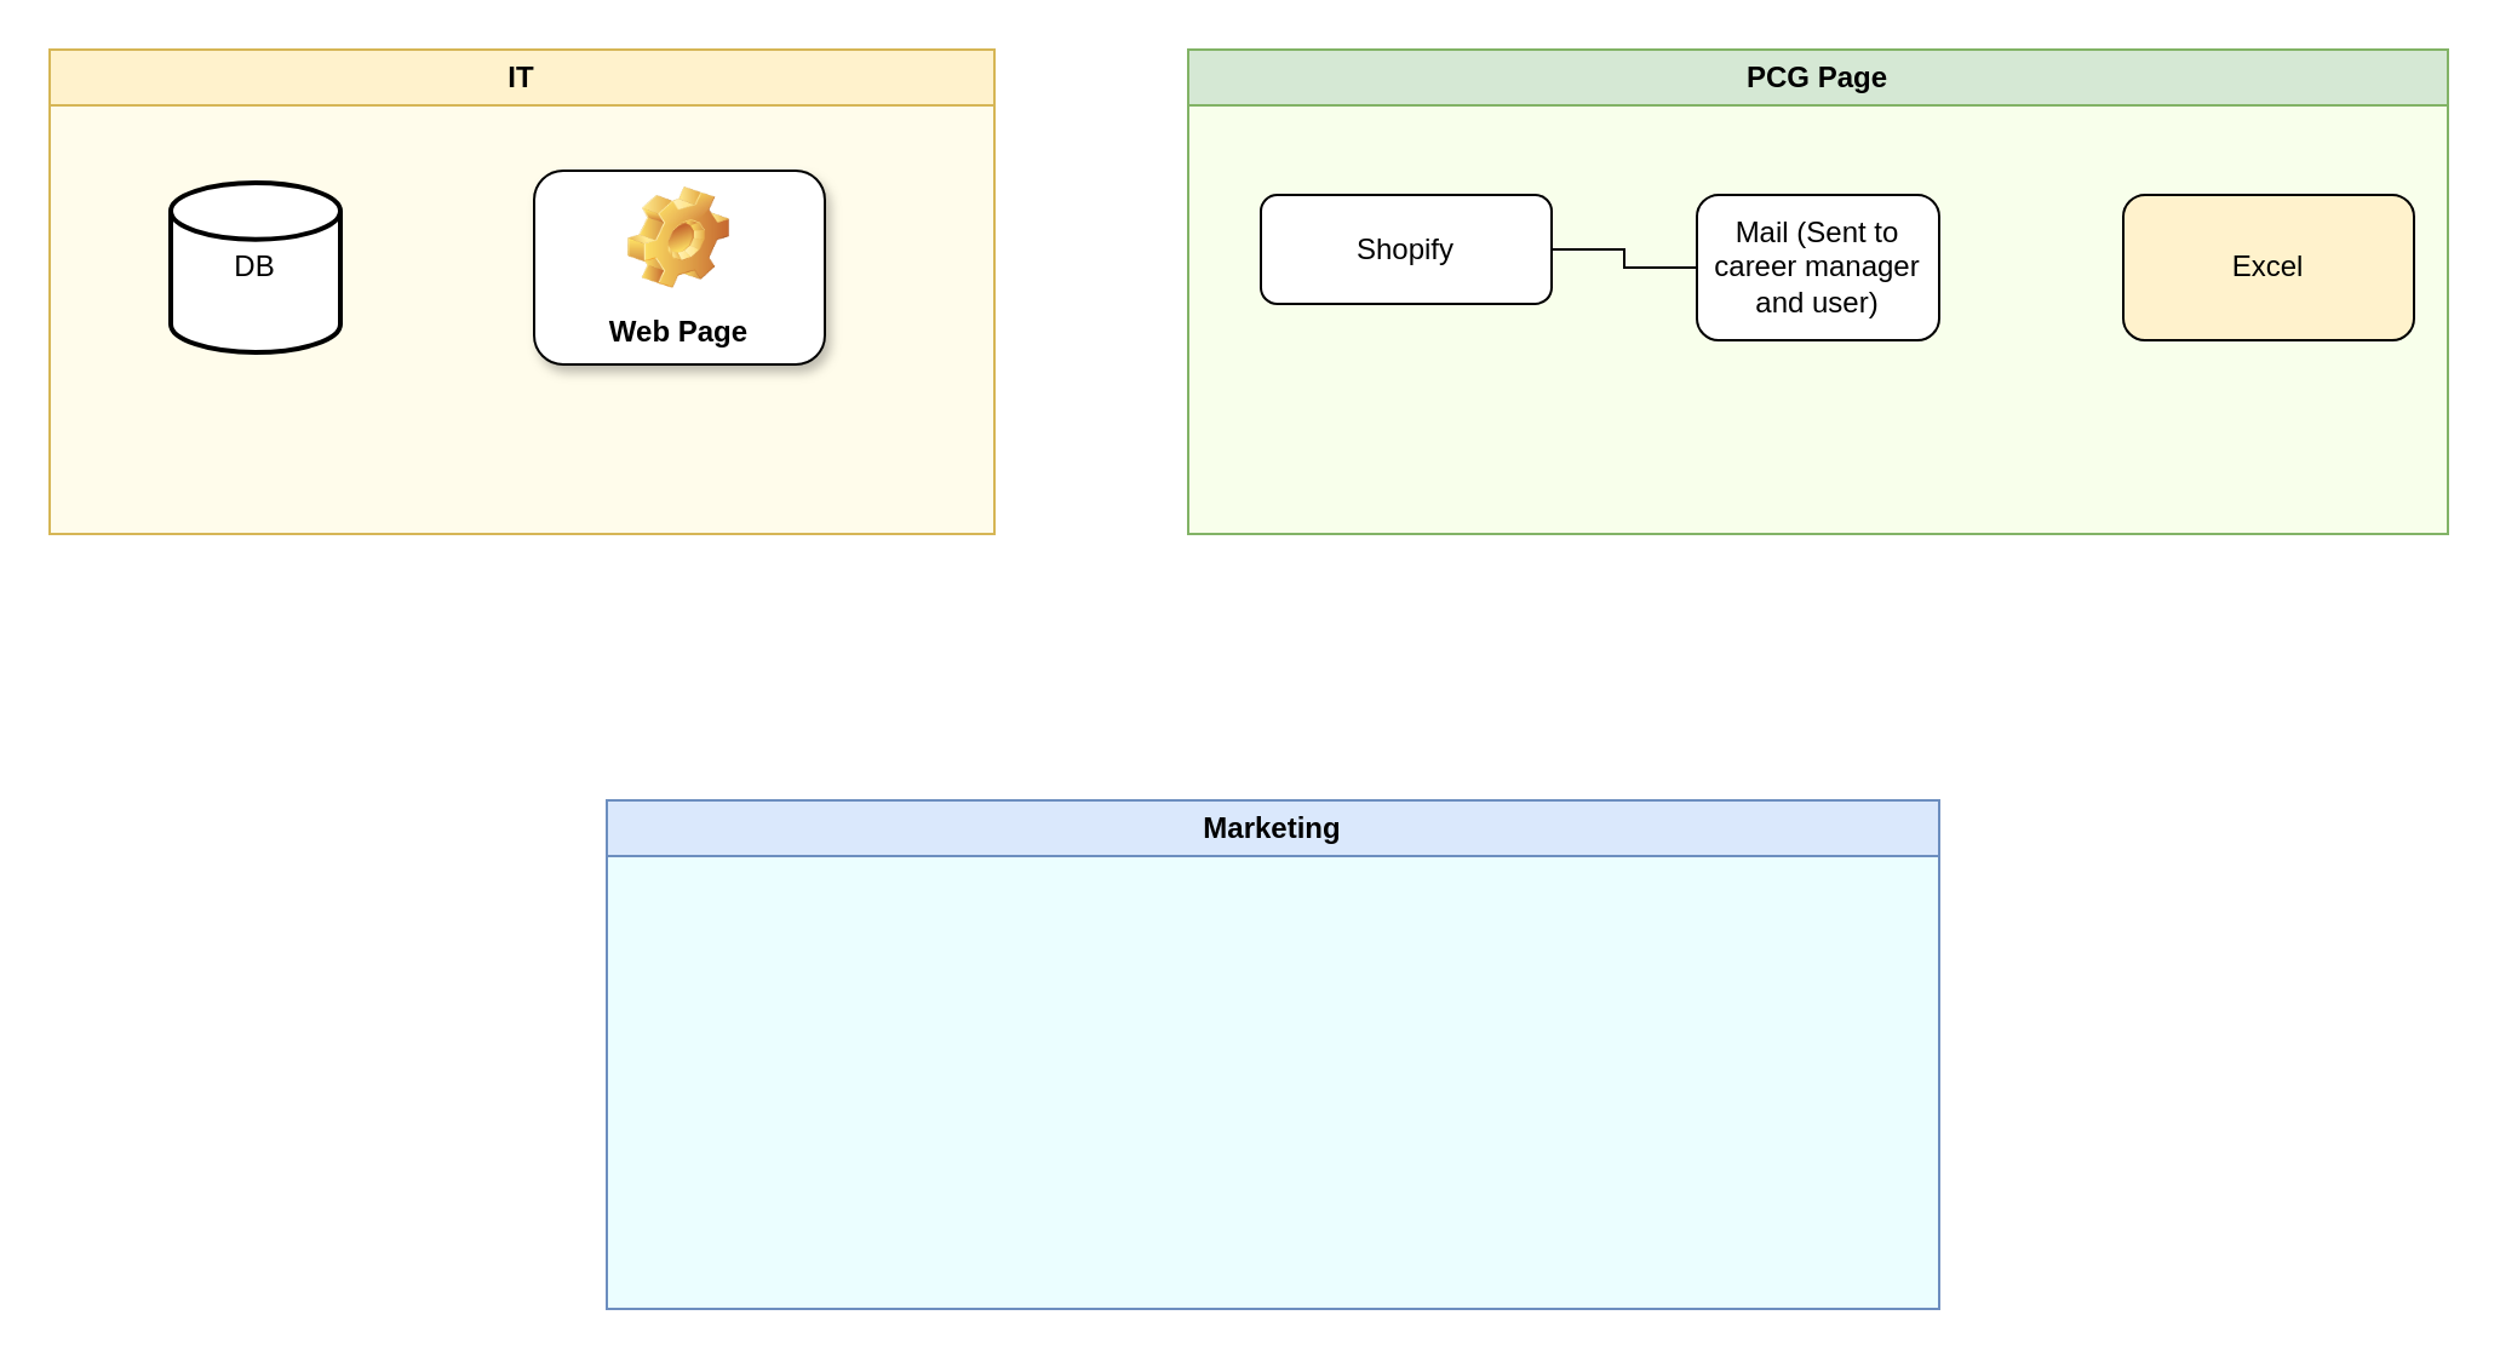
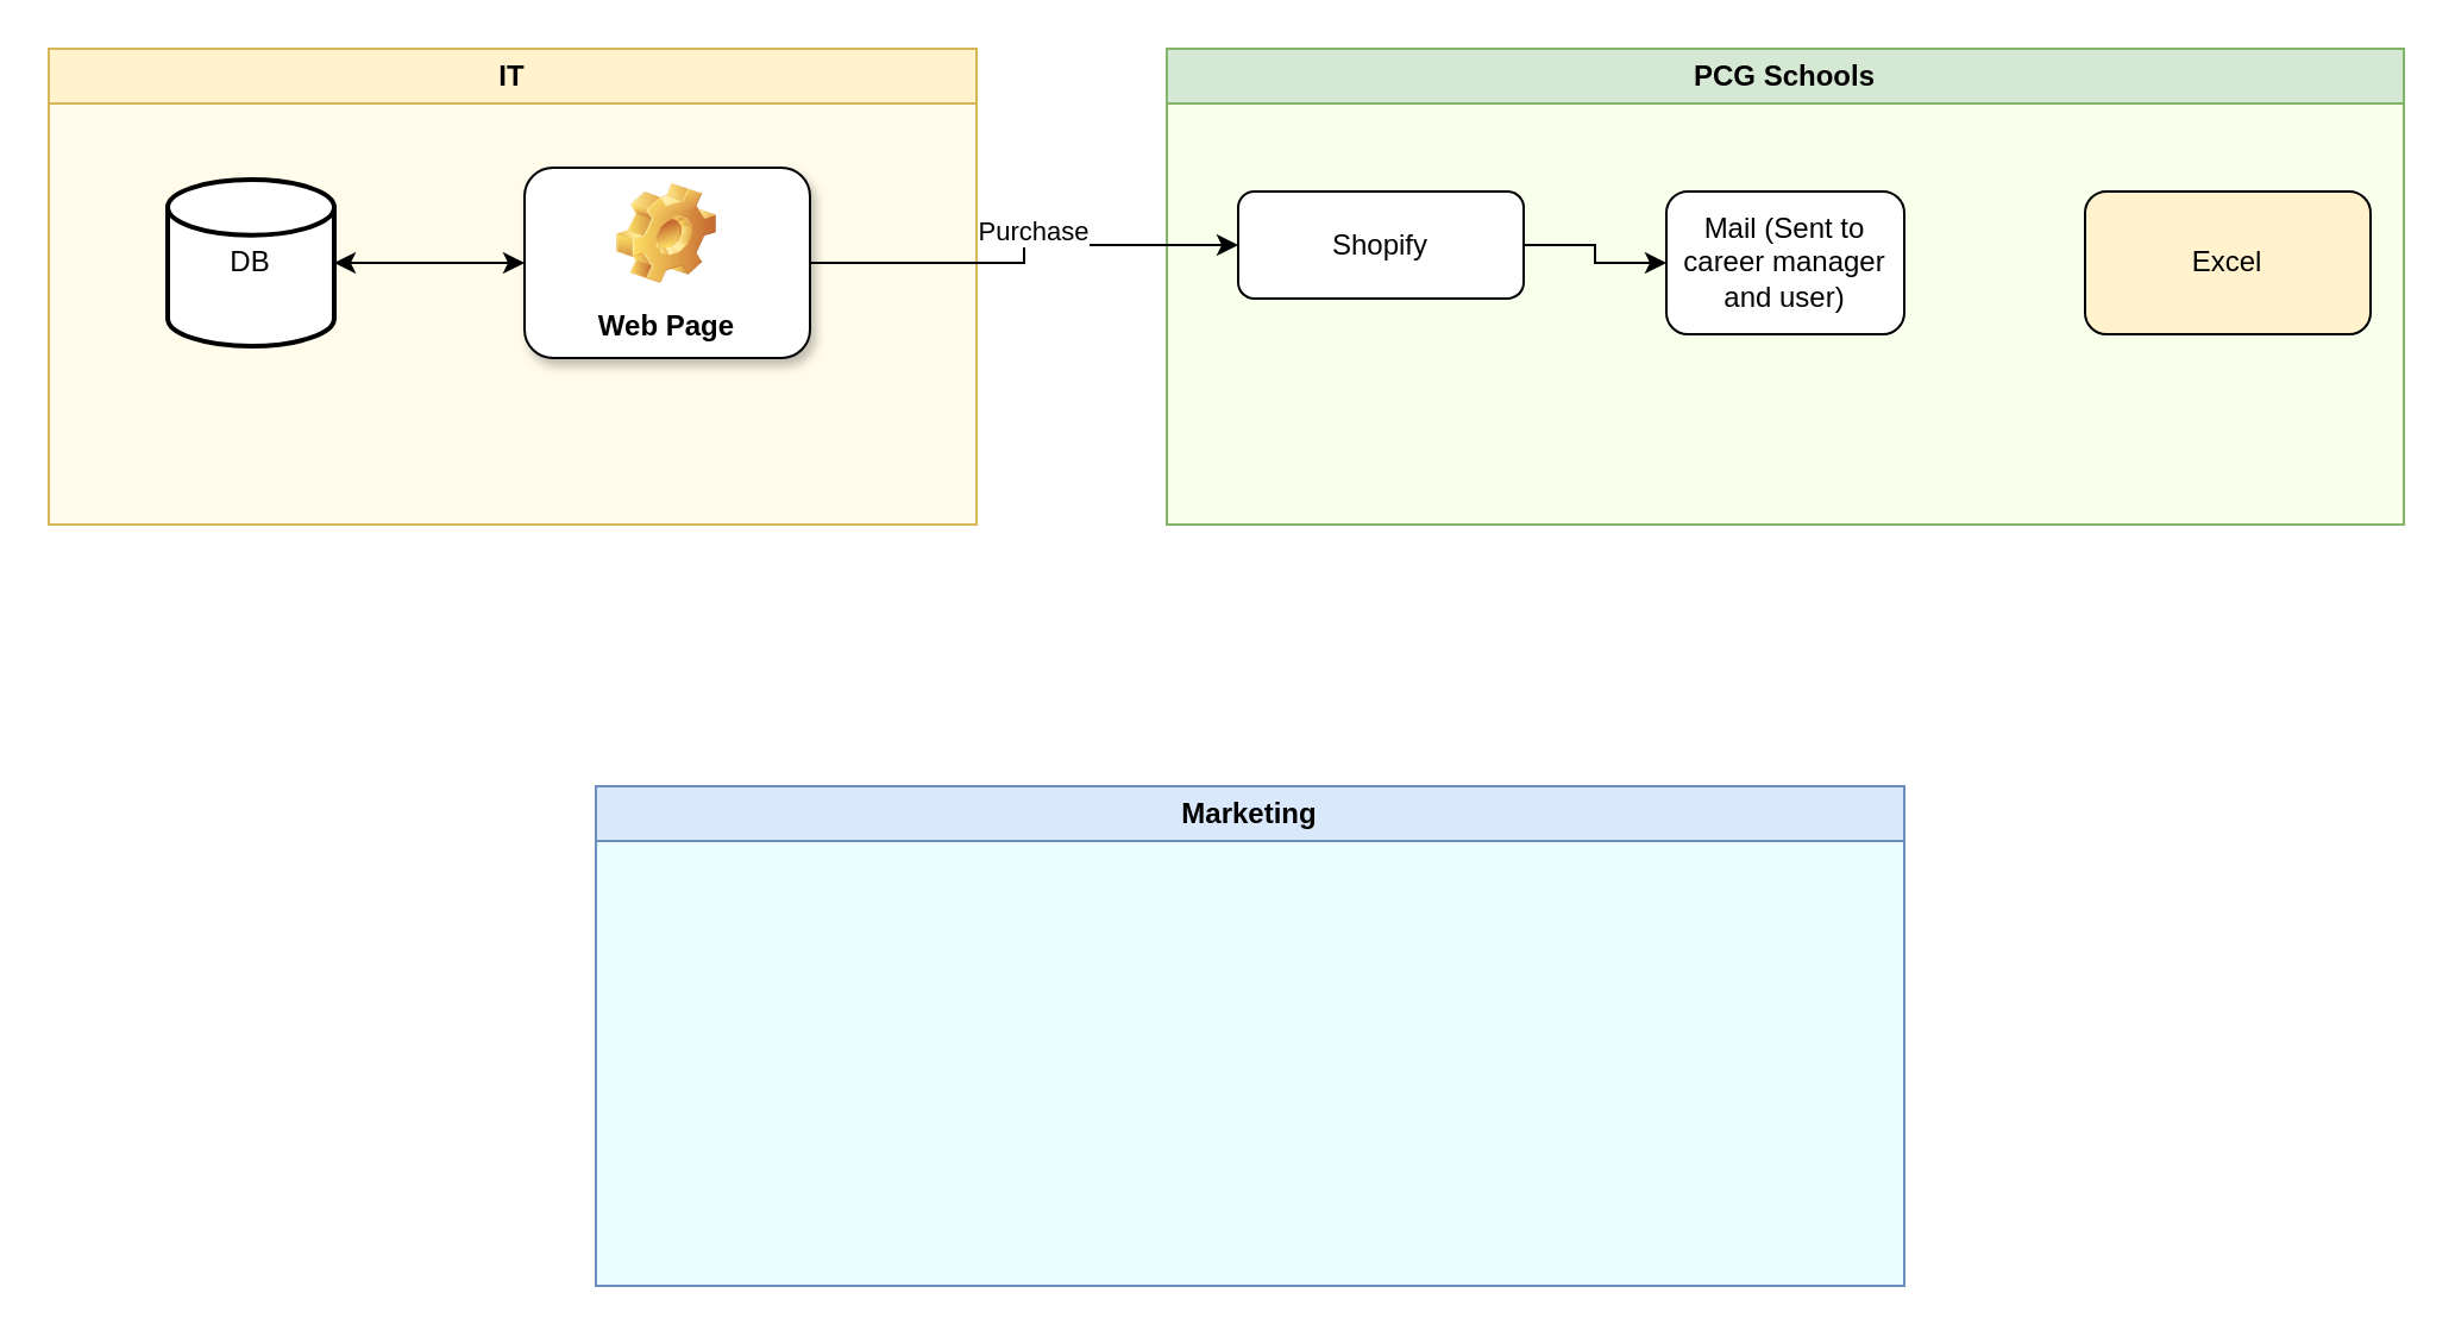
- <mxCell id="2" value="PCG Page" style="swimlane;whiteSpace=wrap;html=1;fillColor=#d5e8d4;strokeColor=#82b366;swimlaneFillColor=#F8FFEB;" parent="1" vertex="1"><mxGeometry x="490" y="20" width="520" height="200" as="geometry" /></mxCell>
+ <mxCell id="2" value="PCG Schools" style="swimlane;whiteSpace=wrap;html=1;fillColor=#d5e8d4;strokeColor=#82b366;swimlaneFillColor=#F8FFEB;" parent="1" vertex="1"><mxGeometry x="490" y="20" width="520" height="200" as="geometry" /></mxCell>
+ <mxCell id="9" value="" style="endArrow=classic;startArrow=classic;html=1;rounded=0;entryX=0;entryY=0.5;entryDx=0;entryDy=0;exitX=1;exitY=0.5;exitDx=0;exitDy=0;exitPerimeter=0;" parent="8" source="11" target="10" edge="1"><mxGeometry width="50" height="50" relative="1" as="geometry"><mxPoint x="230" y="80" as="sourcePoint" /><mxPoint x="300" y="90" as="targetPoint" /></mxGeometry></mxCell>
+ <mxCell id="12" style="edgeStyle=orthogonalEdgeStyle;rounded=0;orthogonalLoop=1;jettySize=auto;html=1;entryX=0;entryY=0.5;entryDx=0;entryDy=0;" parent="1" source="10" target="4" edge="1"><mxGeometry relative="1" as="geometry" /></mxCell>
+ <mxCell id="13" value="Purchase" style="edgeLabel;html=1;align=center;verticalAlign=middle;resizable=0;points=[];" parent="12" vertex="1" connectable="0"><mxGeometry x="-0.03" y="-3" relative="1" as="geometry"><mxPoint y="-13" as="offset" /></mxGeometry></mxCell>
- <mxCell id="3" value="" style="edgeStyle=orthogonalEdgeStyle;rounded=0;orthogonalLoop=1;jettySize=auto;html=1;endArrow=none;" parent="2" source="4" target="5" edge="1"><mxGeometry relative="1" as="geometry" /></mxCell>
+ <mxCell id="3" value="" style="edgeStyle=orthogonalEdgeStyle;rounded=0;orthogonalLoop=1;jettySize=auto;html=1;" parent="2" source="4" target="5" edge="1"><mxGeometry relative="1" as="geometry" /></mxCell>
